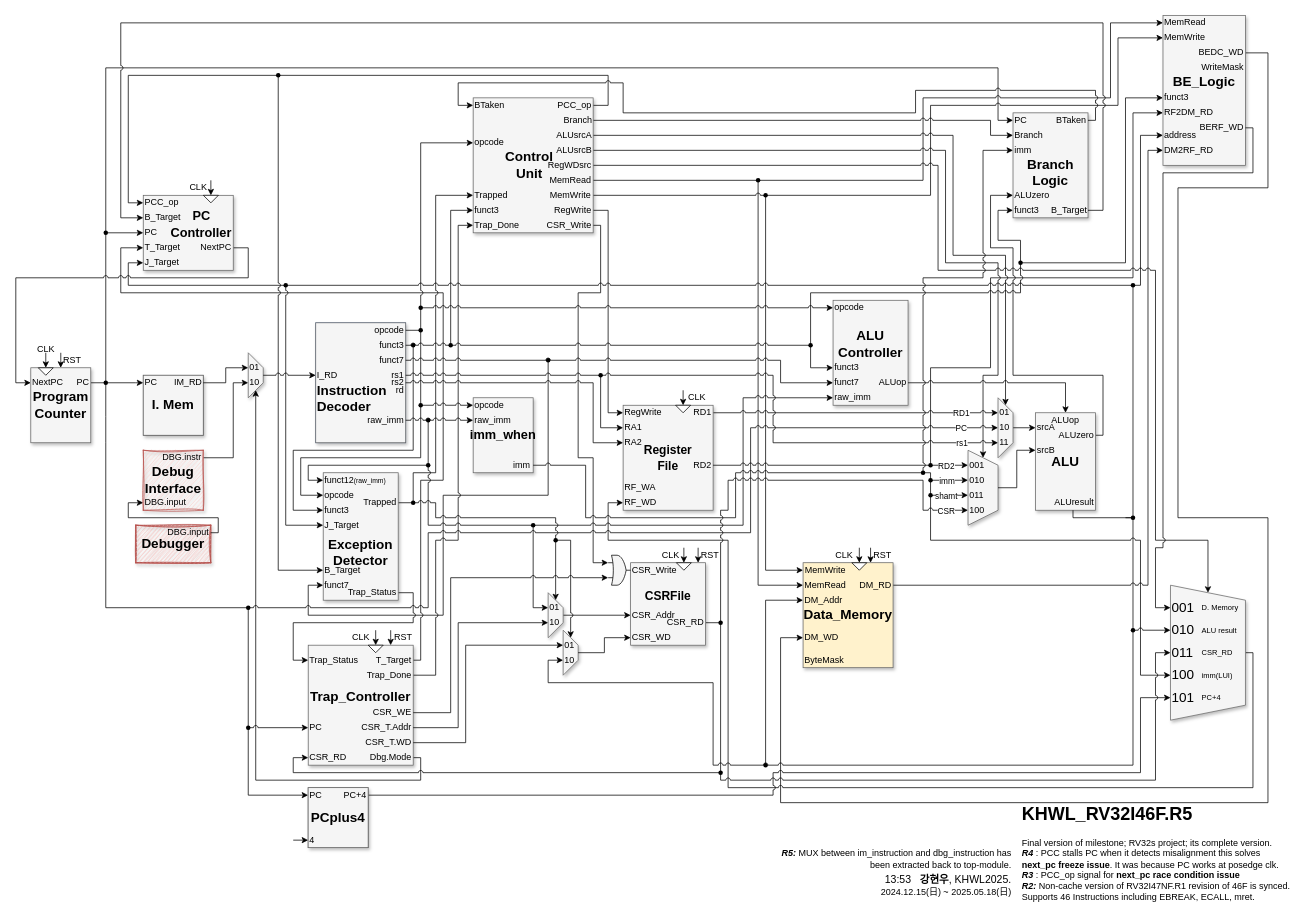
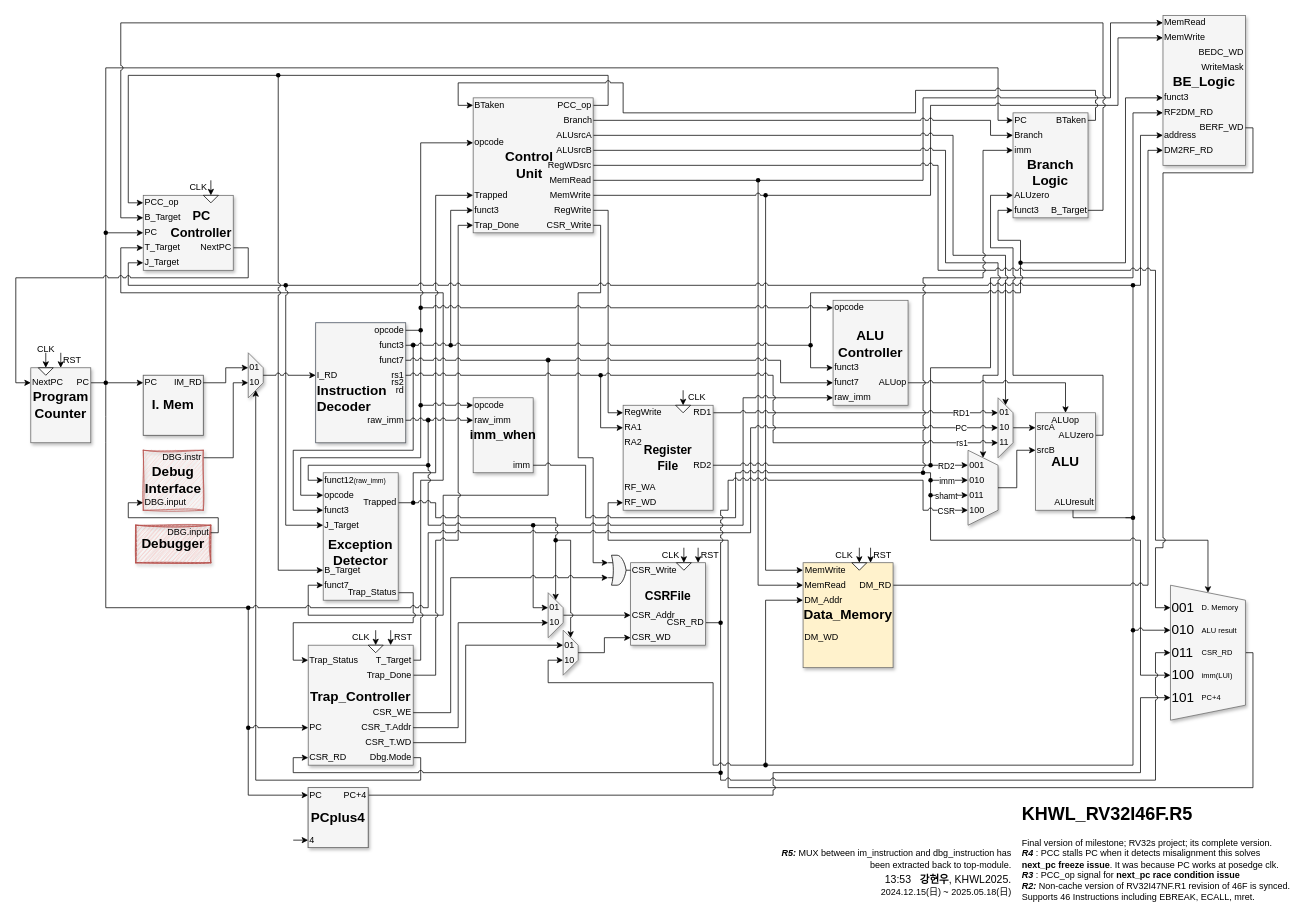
- <mxCell id="60" style="edgeStyle=orthogonalEdgeStyle;rounded=0;orthogonalLoop=1;jettySize=auto;html=1;entryX=0;entryY=0.5;entryDx=0;entryDy=0;exitX=1;exitY=0.5;exitDx=0;exitDy=0;jumpStyle=arc;fontColor=#000000;" parent="1" source="53" target="129" edge="1"><mxGeometry relative="1" as="geometry"><Array as="points"><mxPoint x="790" y="510" /><mxPoint x="790" y="590" /></Array></mxGeometry></mxCell>
- <mxCell id="316" value="ByteMask" style="text;html=1;align=left;verticalAlign=middle;whiteSpace=wrap;rounded=0;container=0;fontColor=#000000;" parent="304" vertex="1"><mxGeometry y="150" width="70" height="20" as="geometry" /></mxCell>
- <mxCell id="20" style="edgeStyle=orthogonalEdgeStyle;rounded=0;orthogonalLoop=1;jettySize=auto;html=1;entryX=0;entryY=0.5;entryDx=0;entryDy=0;exitX=1;exitY=0.5;exitDx=0;exitDy=0;jumpStyle=arc;fontColor=#000000;" parent="1" source="76" target="310" edge="1"><mxGeometry relative="1" as="geometry"><Array as="points"><mxPoint x="1690" y="70" /><mxPoint x="1690" y="250" /><mxPoint x="1570" y="250" /><mxPoint x="1570" y="690" /><mxPoint x="1690" y="690" /><mxPoint x="1690" y="1070" /><mxPoint x="1040" y="1070" /><mxPoint x="1040" y="850" /></Array><mxPoint x="1030" y="970" as="targetPoint" /></mxGeometry></mxCell>
